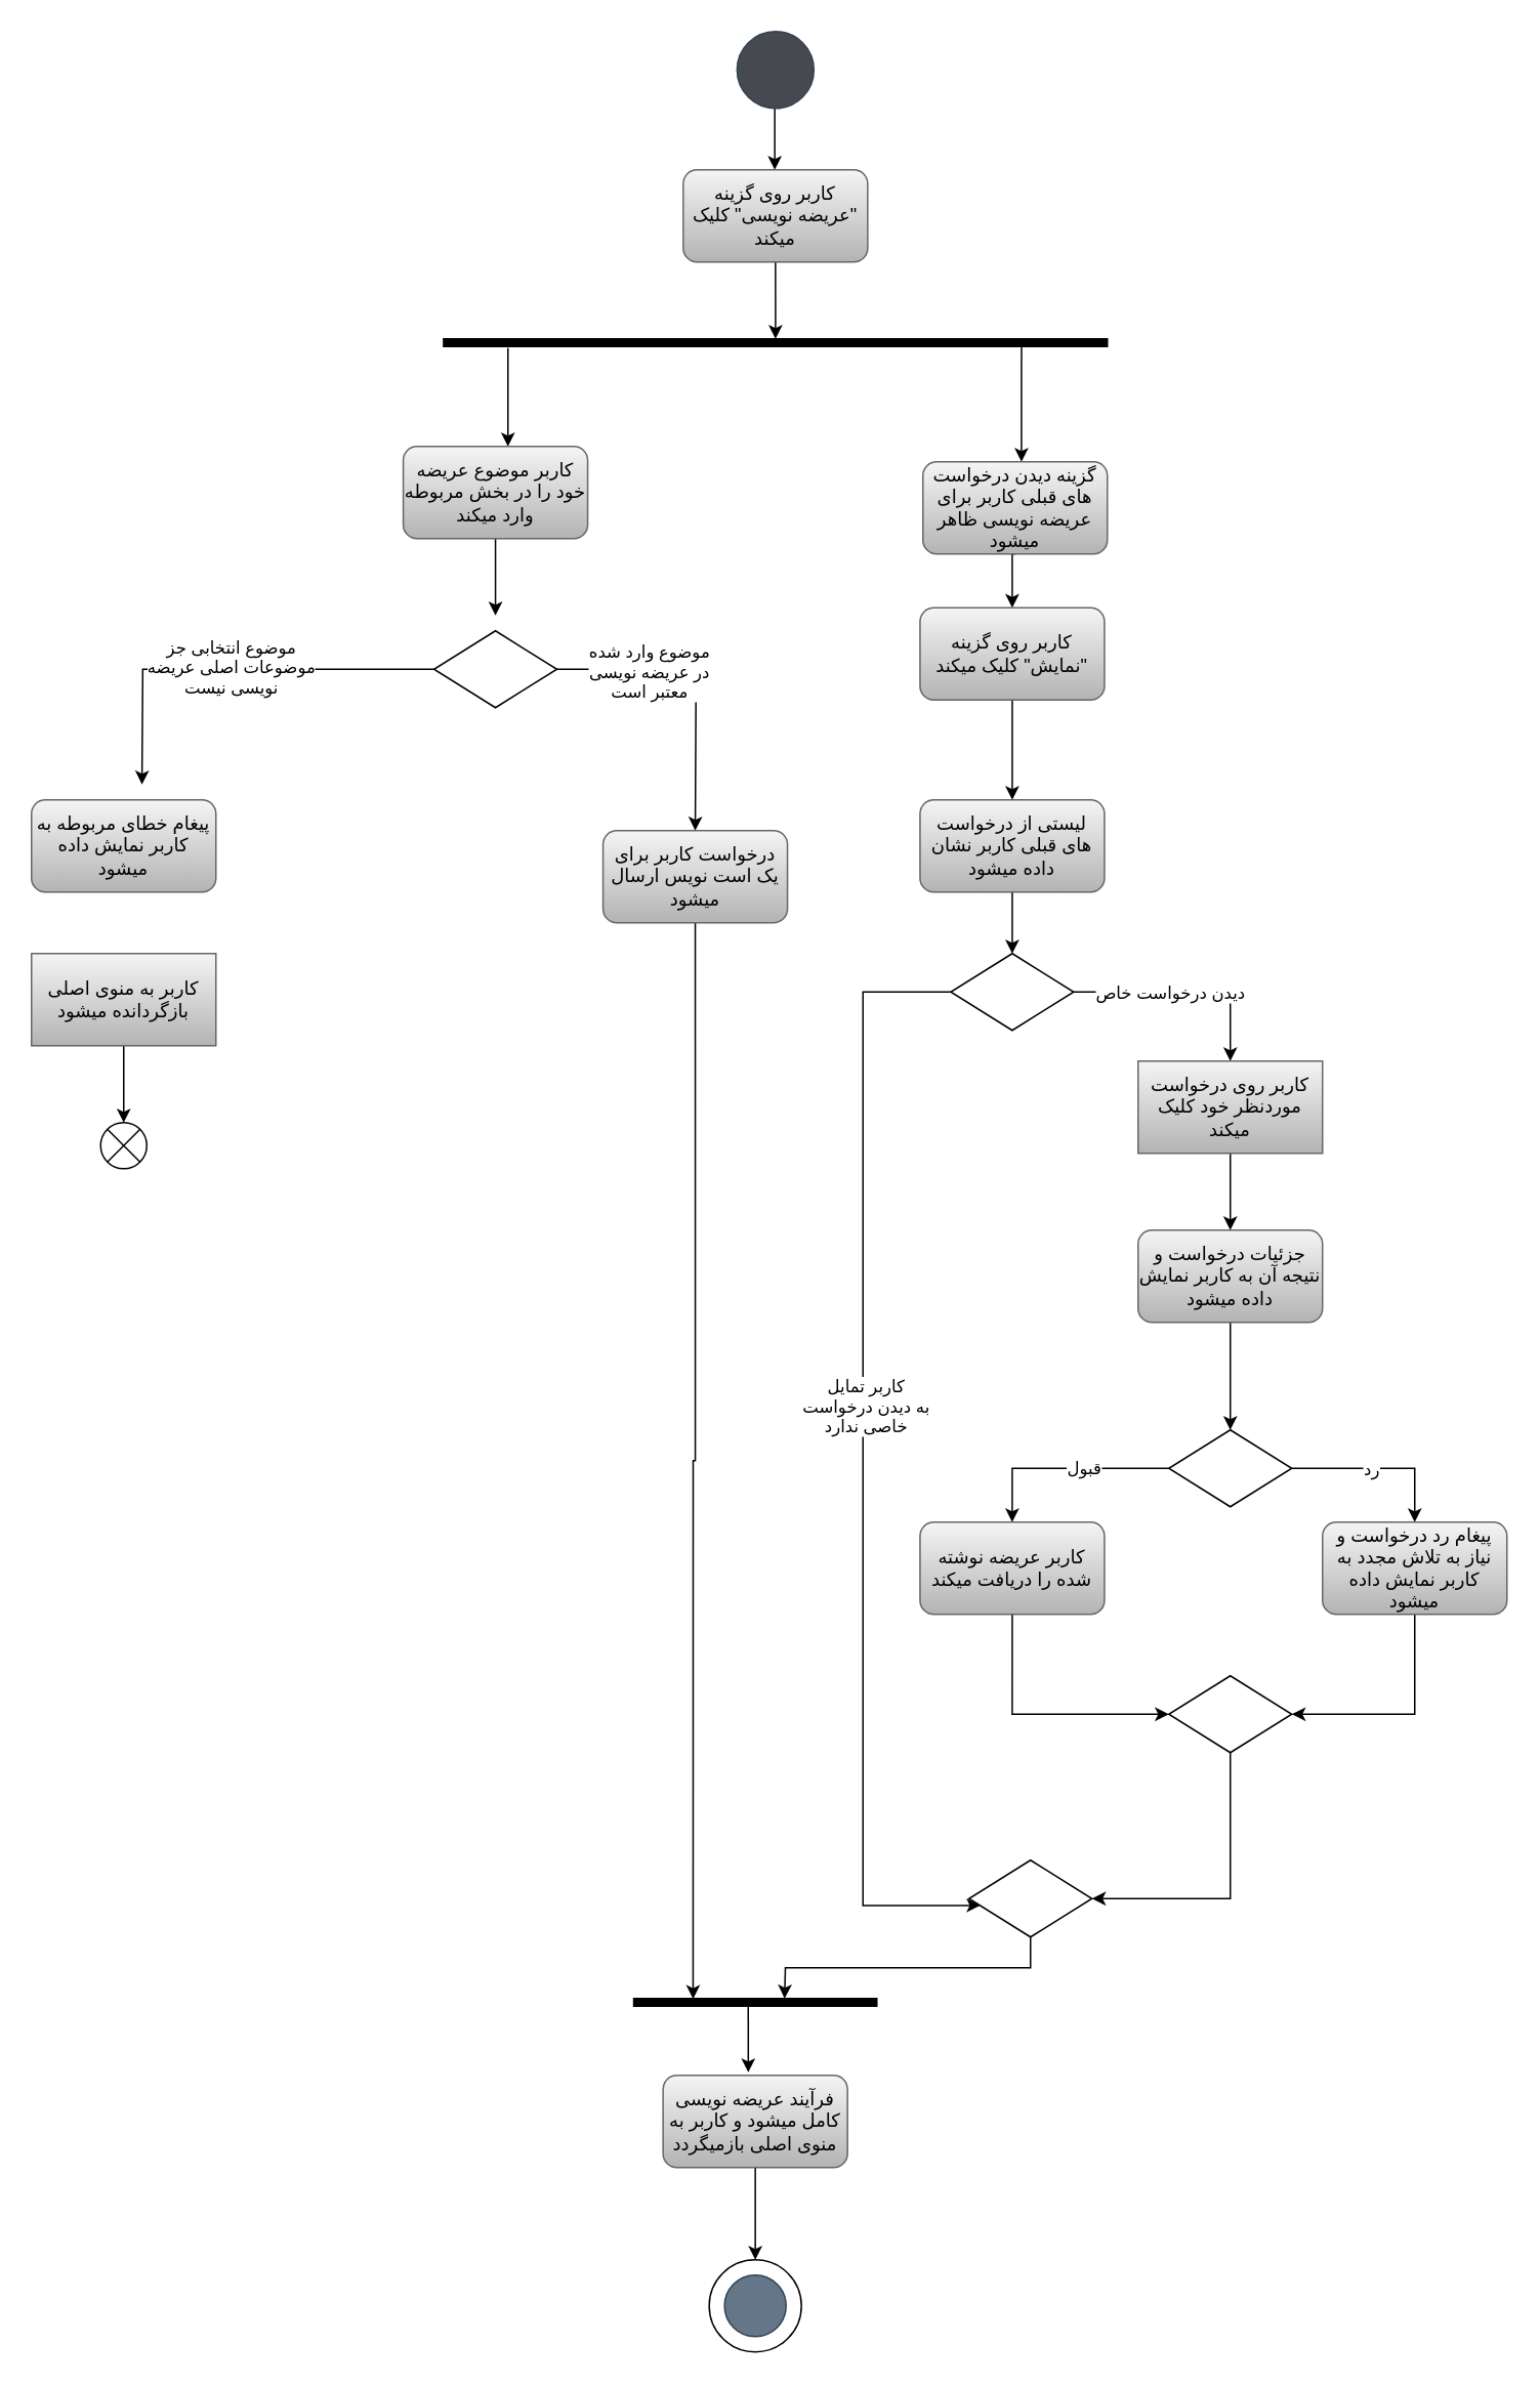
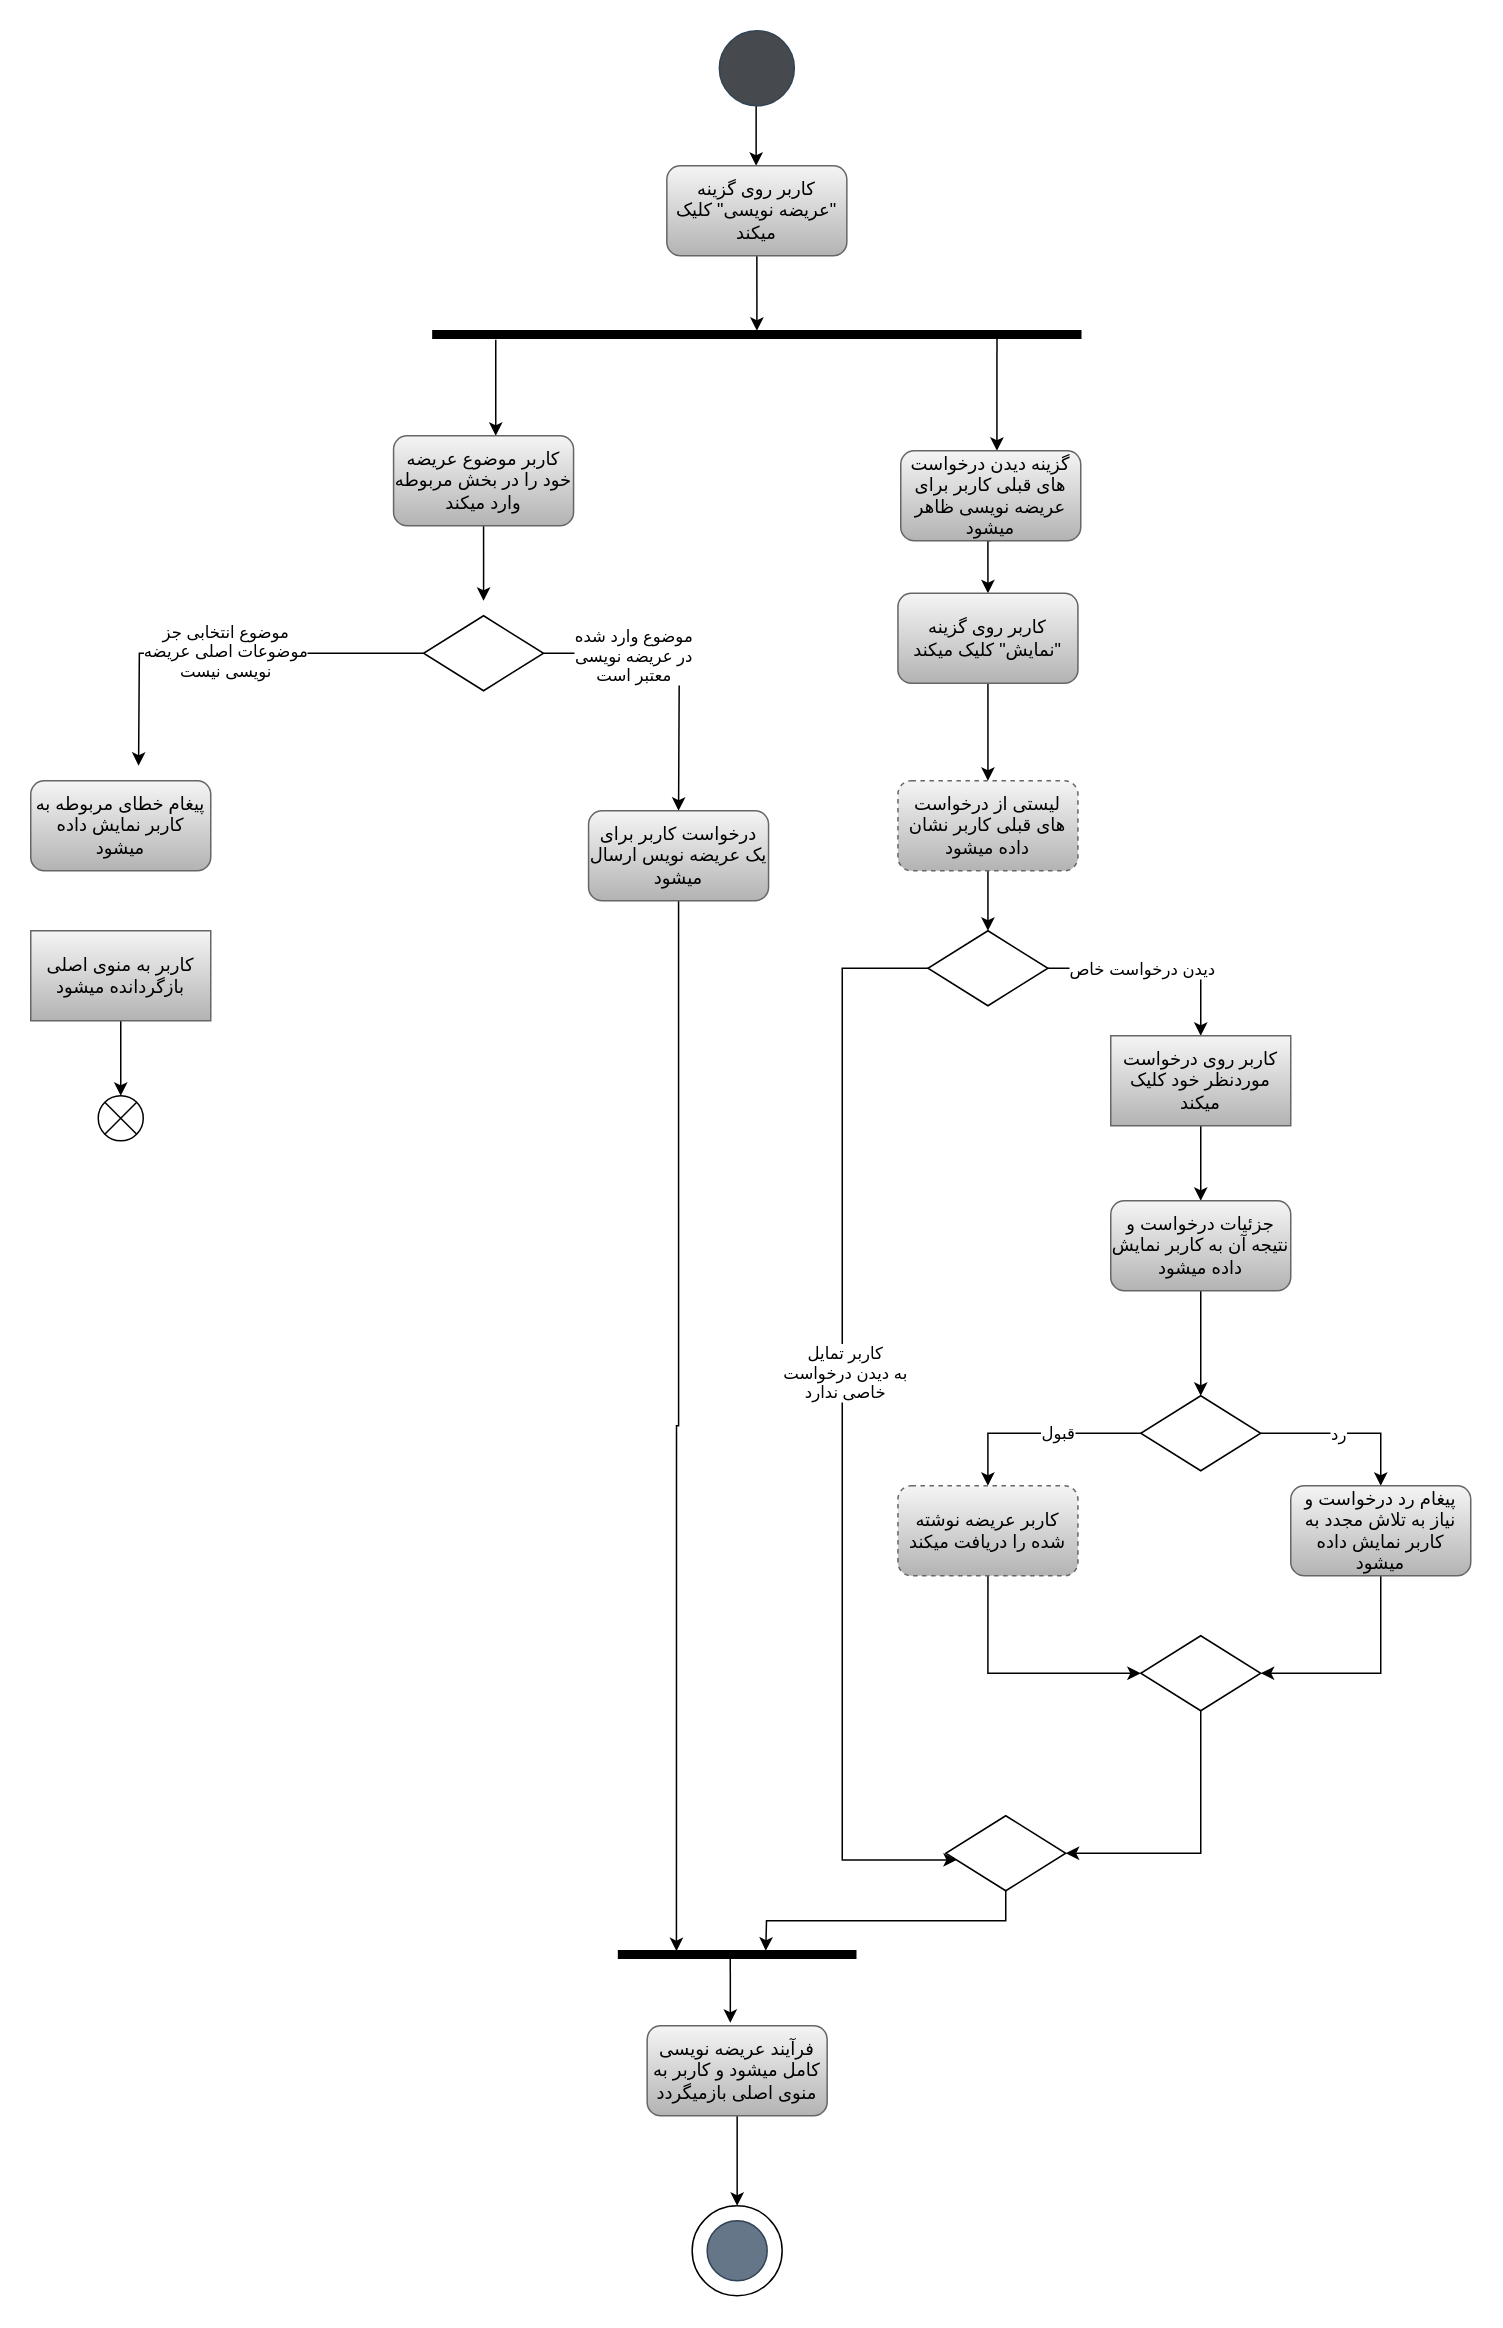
- <mxCell id="27" value="لیستی از درخواست های قبلی کاربر نشان داده میشود" style="rounded=1;whiteSpace=wrap;html=1;fillColor=#f5f5f5;gradientColor=#b3b3b3;strokeColor=#666666;" vertex="1" parent="1"><mxGeometry x="598.13" y="520" width="120" height="60" as="geometry" /></mxCell>
+ <mxCell id="27" value="لیستی از درخواست های قبلی کاربر نشان داده میشود" style="rounded=1;whiteSpace=wrap;html=1;fillColor=#f5f5f5;gradientColor=#b3b3b3;strokeColor=#666666;dashed=1;" vertex="1" parent="1"><mxGeometry x="598.13" y="520" width="120" height="60" as="geometry" /></mxCell>
- <mxCell id="23" value="درخواست کاربر برای یک است نویس ارسال میشود" style="rounded=1;whiteSpace=wrap;html=1;fillColor=#f5f5f5;gradientColor=#b3b3b3;strokeColor=#666666;" vertex="1" parent="1"><mxGeometry x="391.88" y="540" width="120" height="60" as="geometry" /></mxCell>
+ <mxCell id="23" value="درخواست کاربر برای یک عریضه نویس ارسال میشود" style="rounded=1;whiteSpace=wrap;html=1;fillColor=#f5f5f5;gradientColor=#b3b3b3;strokeColor=#666666;" vertex="1" parent="1"><mxGeometry x="391.88" y="540" width="120" height="60" as="geometry" /></mxCell>
- <mxCell id="43" value="کاربر عریضه نوشته شده را دریافت میکند" style="rounded=1;whiteSpace=wrap;html=1;fillColor=#f5f5f5;gradientColor=#b3b3b3;strokeColor=#666666;" vertex="1" parent="1"><mxGeometry x="598.13" y="990" width="120" height="60" as="geometry" /></mxCell>
+ <mxCell id="43" value="کاربر عریضه نوشته شده را دریافت میکند" style="rounded=1;whiteSpace=wrap;html=1;fillColor=#f5f5f5;gradientColor=#b3b3b3;strokeColor=#666666;dashed=1;" vertex="1" parent="1"><mxGeometry x="598.13" y="990" width="120" height="60" as="geometry" /></mxCell>
